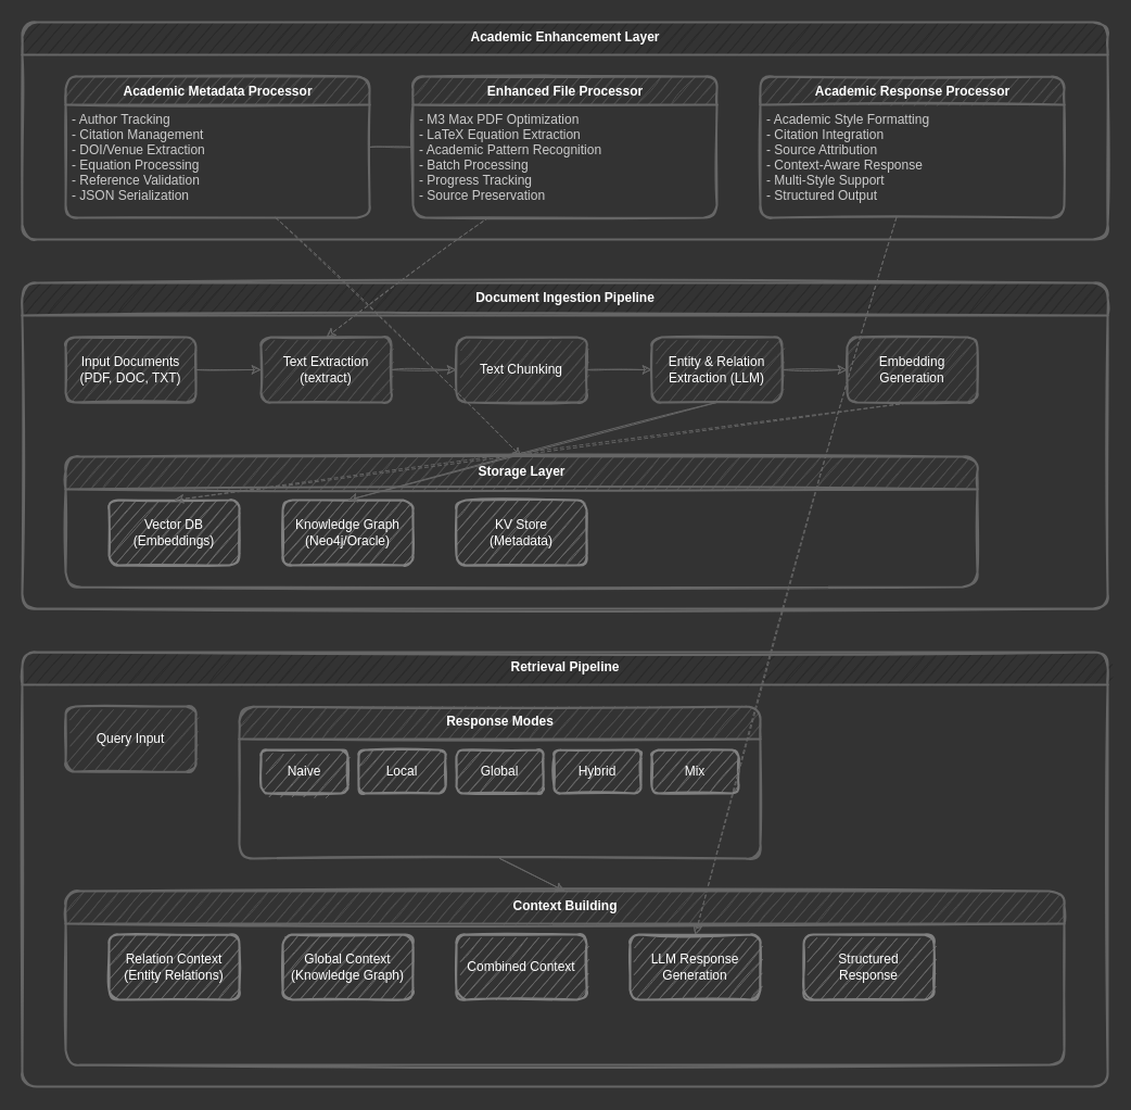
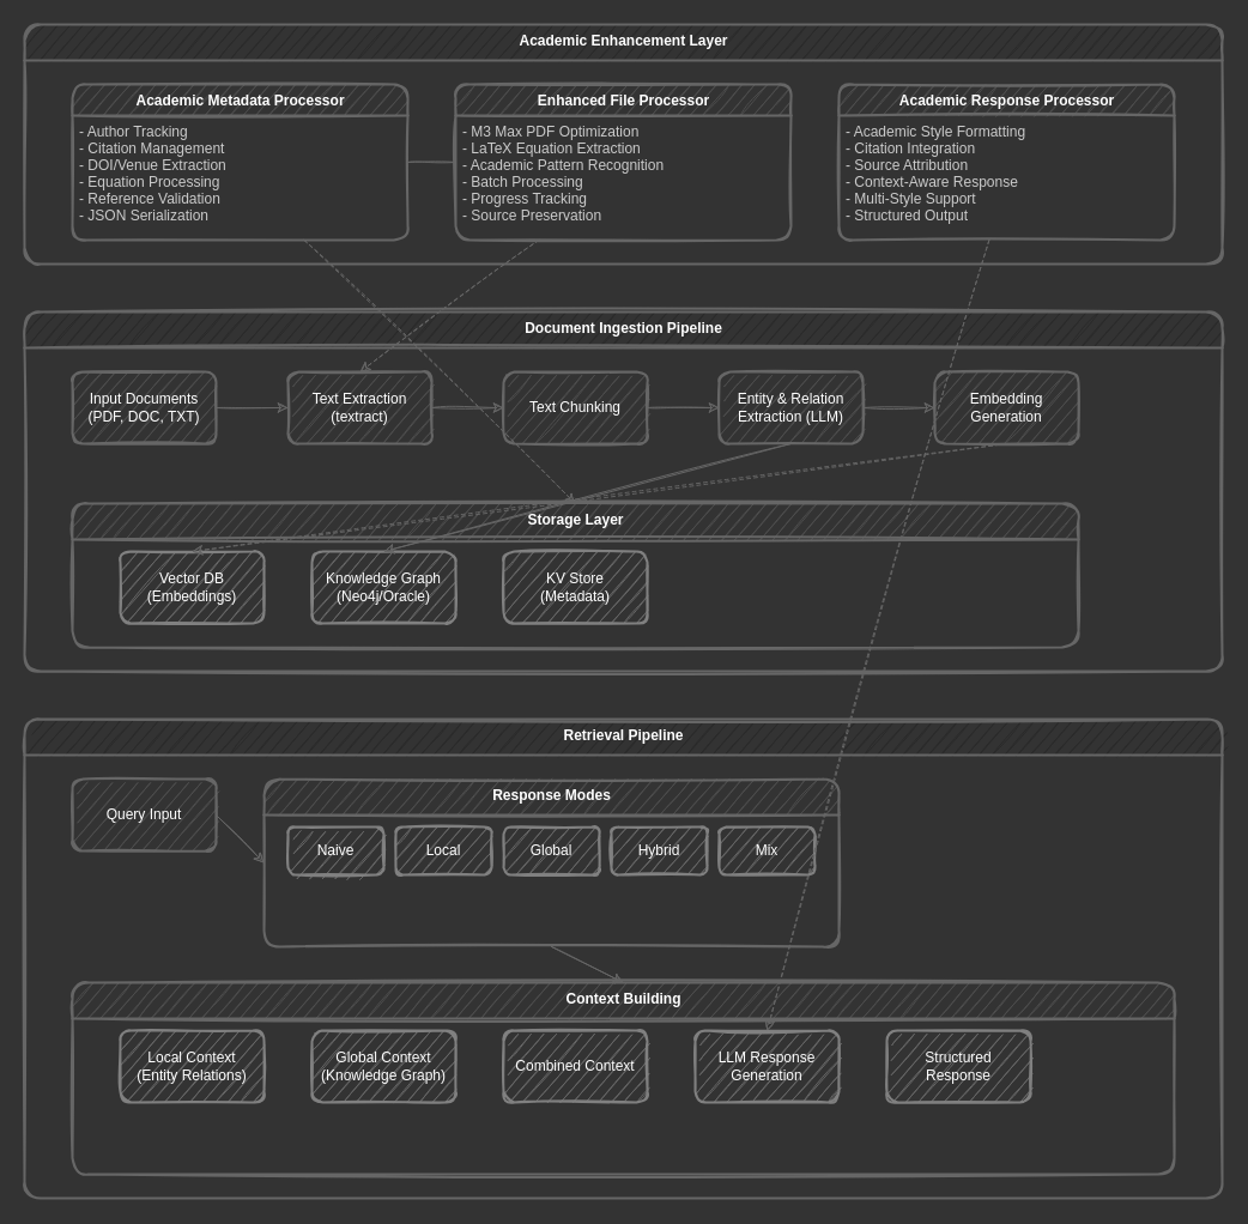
+ <mxCell id="39" value="" style="sketch=1;endArrow=classic;html=1;exitX=1;exitY=0.5;entryX=0;entryY=0.5;strokeColor=#666666;" parent="1" source="20" target="21" edge="1"><mxGeometry width="50" height="50" relative="1" as="geometry" /></mxCell>
- <mxCell id="28" value="Relation Context&#10;(Entity Relations)" style="sketch=1;rounded=1;strokeWidth=2;whiteSpace=wrap;html=1;fillColor=#666666;strokeColor=#808080;fontColor=#FFFFFF;" parent="27" vertex="1"><mxGeometry x="40" y="40" width="120" height="60" as="geometry" /></mxCell>
+ <mxCell id="28" value="Local Context&#10;(Entity Relations)" style="sketch=1;rounded=1;strokeWidth=2;whiteSpace=wrap;html=1;fillColor=#666666;strokeColor=#808080;fontColor=#FFFFFF;" parent="27" vertex="1"><mxGeometry x="40" y="40" width="120" height="60" as="geometry" /></mxCell>
